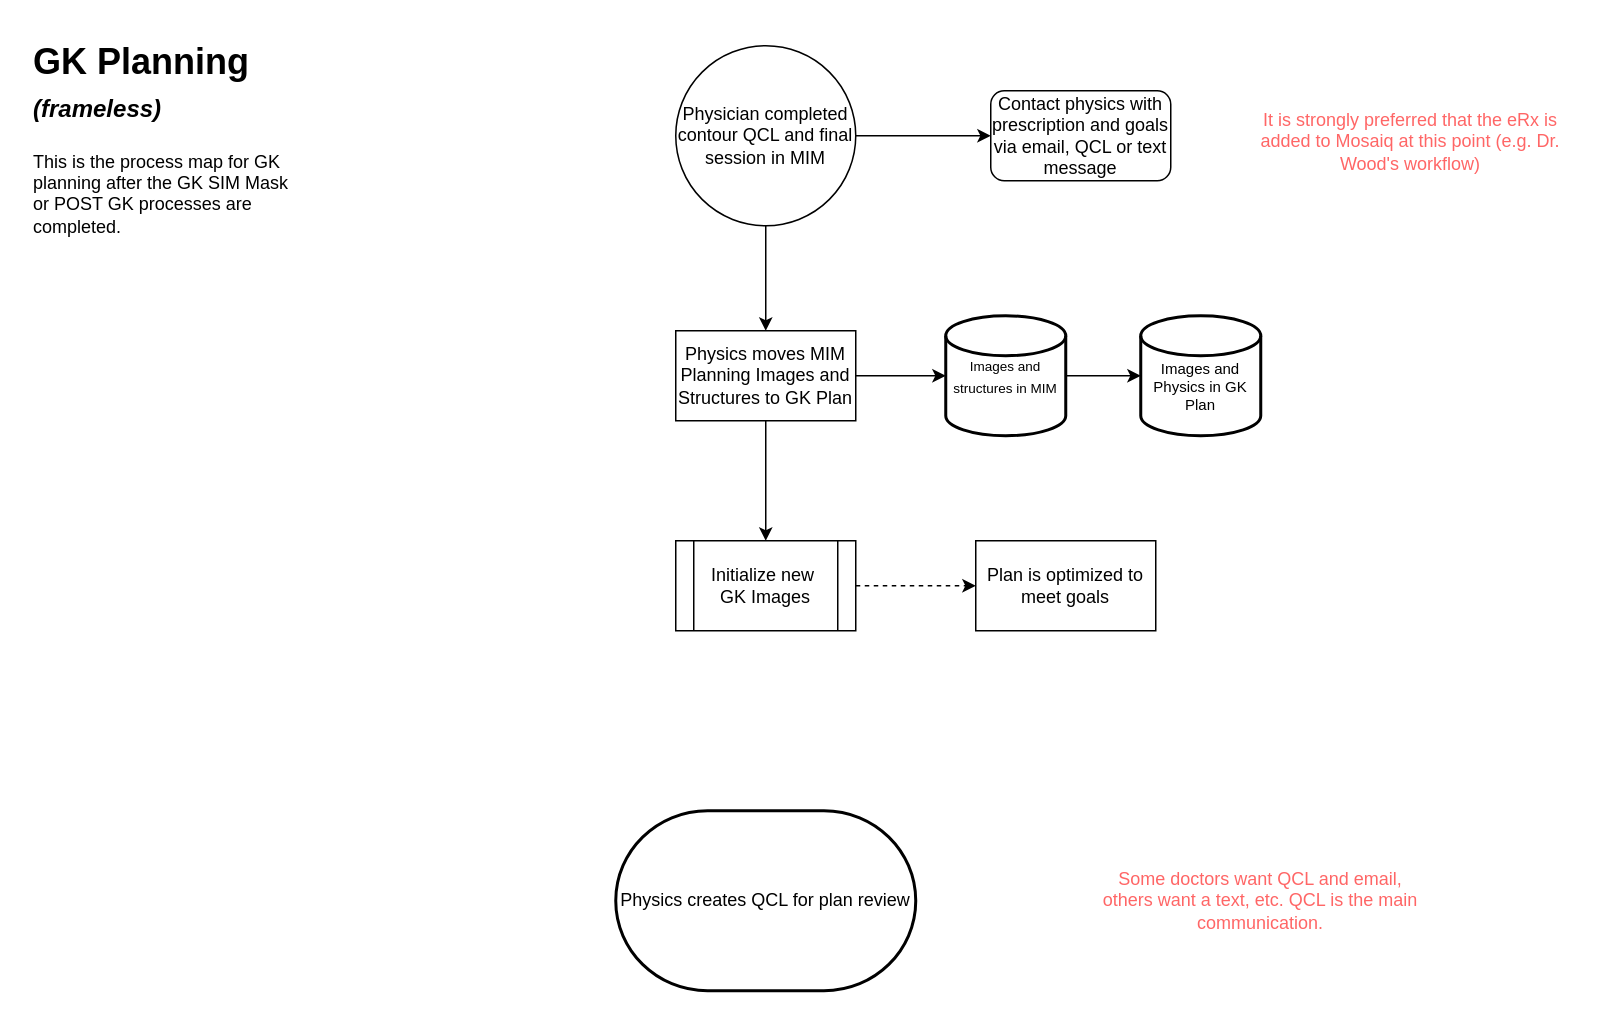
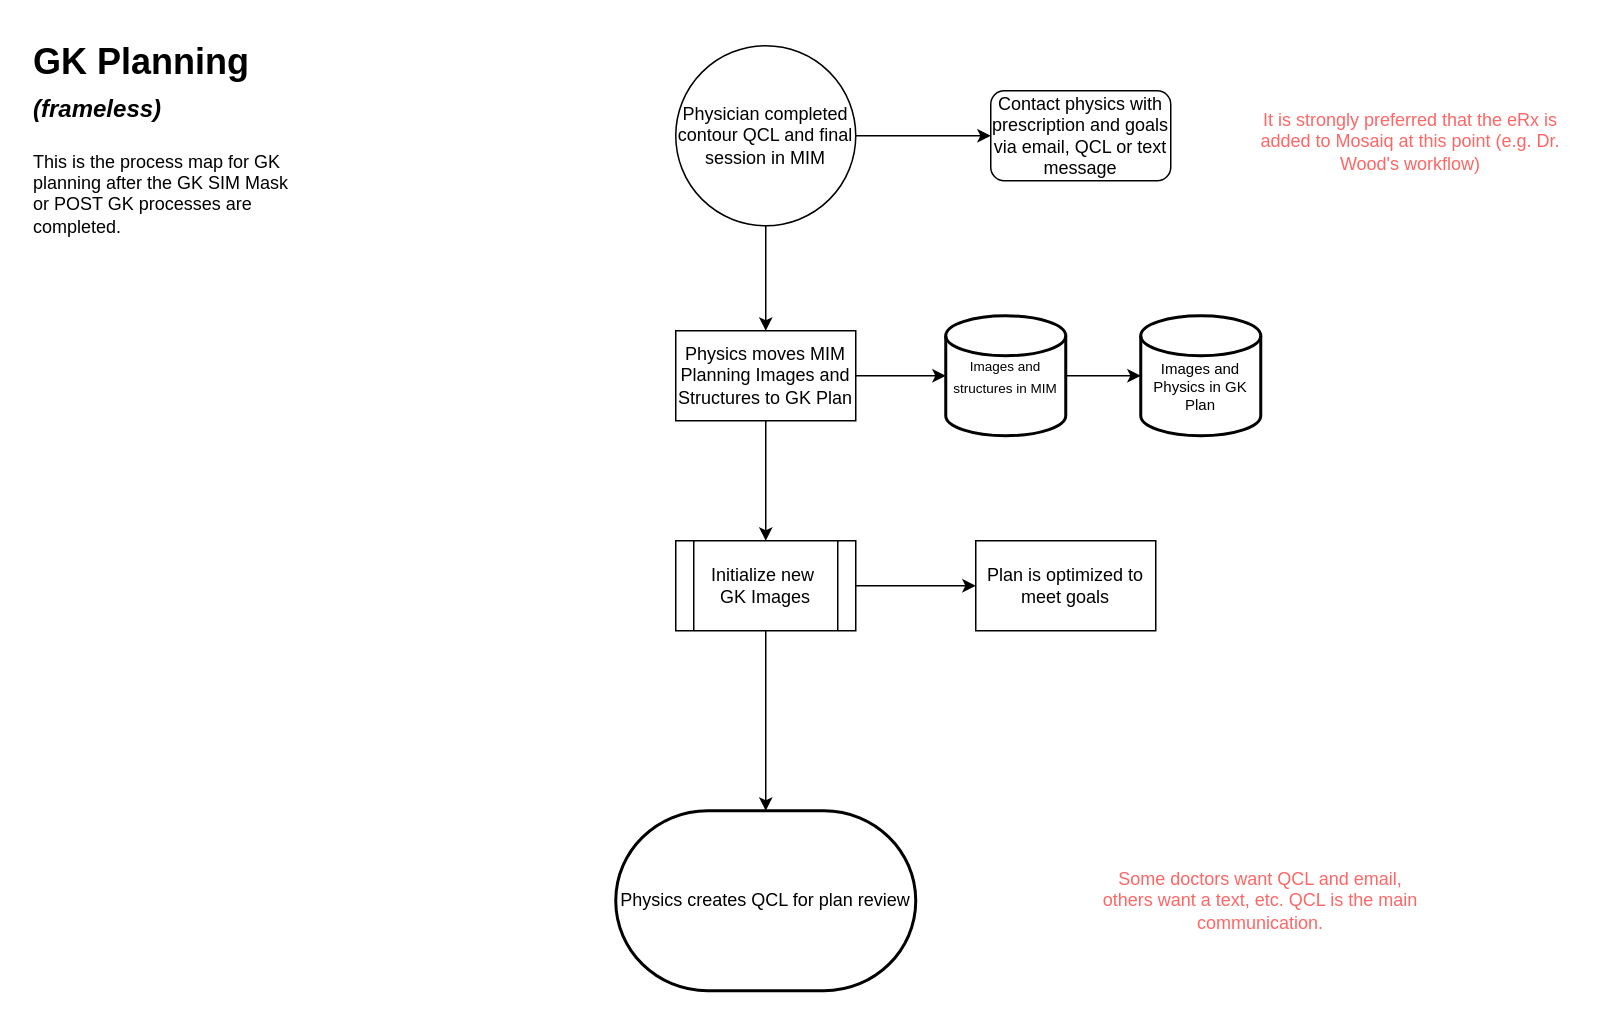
- <mxCell id="14" value="" style="edgeStyle=orthogonalEdgeStyle;rounded=0;orthogonalLoop=1;jettySize=auto;html=1;dashed=1;" edge="1" parent="1" source="15" target="17"><mxGeometry relative="1" as="geometry" /></mxCell>
+ <mxCell id="14" value="" style="edgeStyle=orthogonalEdgeStyle;rounded=0;orthogonalLoop=1;jettySize=auto;html=1;" edge="1" parent="1" source="15" target="17"><mxGeometry relative="1" as="geometry" /></mxCell>
+ <mxCell id="18" style="edgeStyle=orthogonalEdgeStyle;rounded=0;orthogonalLoop=1;jettySize=auto;html=1;entryX=0.5;entryY=0;entryDx=0;entryDy=0;entryPerimeter=0;" edge="1" parent="1" source="15" target="16"><mxGeometry relative="1" as="geometry" /></mxCell>
